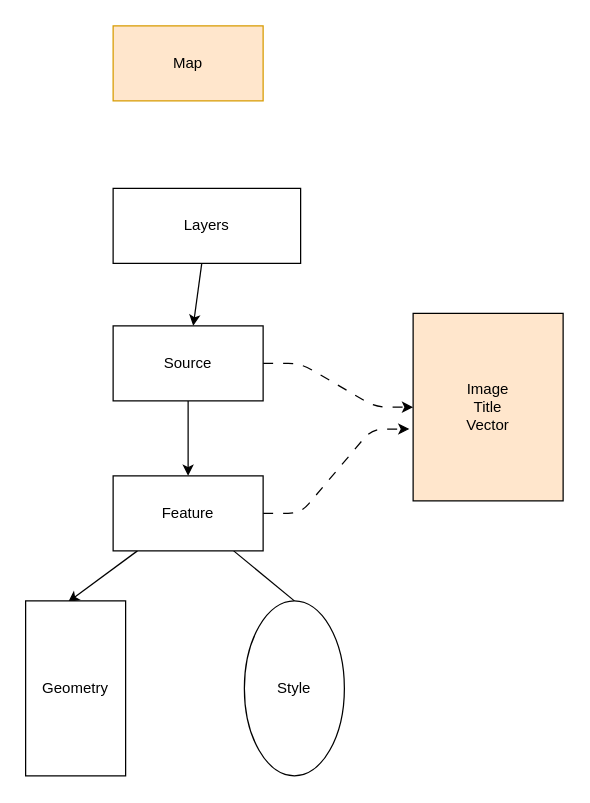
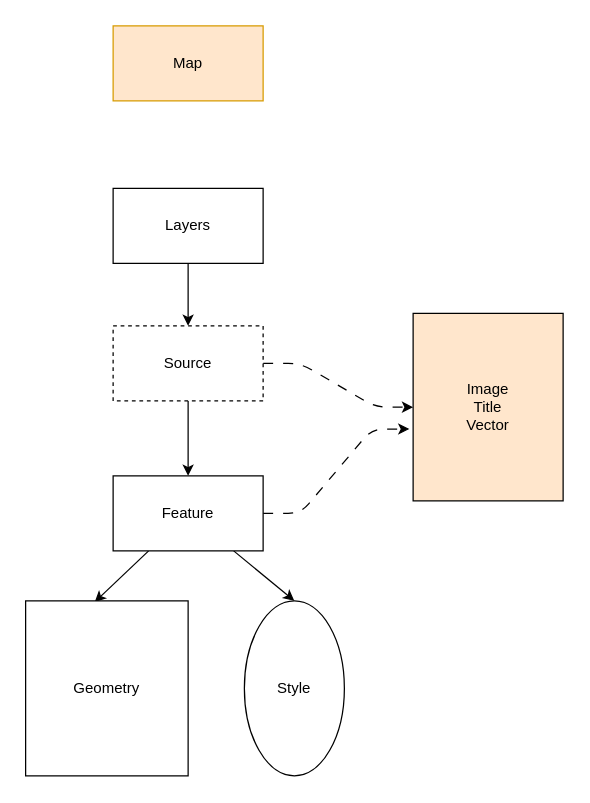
- <mxCell id="4" value="Layers" style="rounded=0;whiteSpace=wrap;html=1;" parent="1" vertex="1"><mxGeometry x="90" y="150" width="150" height="60" as="geometry" /></mxCell>
+ <mxCell id="4" value="Layers" style="rounded=0;whiteSpace=wrap;html=1;" parent="1" vertex="1"><mxGeometry x="90" y="150" width="120" height="60" as="geometry" /></mxCell>
- <mxCell id="7" value="Source" style="rounded=0;whiteSpace=wrap;html=1;" parent="1" vertex="1"><mxGeometry x="90" y="260" width="120" height="60" as="geometry" /></mxCell>
+ <mxCell id="7" value="Source" style="rounded=0;whiteSpace=wrap;html=1;dashed=1;" parent="1" vertex="1"><mxGeometry x="90" y="260" width="120" height="60" as="geometry" /></mxCell>
- <mxCell id="9" style="edgeStyle=none;html=1;entryX=0.5;entryY=0;entryDx=0;entryDy=0;endArrow=none;" parent="1" source="11" target="13" edge="1"><mxGeometry relative="1" as="geometry" /></mxCell>
+ <mxCell id="9" style="edgeStyle=none;html=1;entryX=0.5;entryY=0;entryDx=0;entryDy=0;" parent="1" source="11" target="13" edge="1"><mxGeometry relative="1" as="geometry" /></mxCell>
- <mxCell id="12" value="Geometry" style="rounded=0;whiteSpace=wrap;html=1;" parent="1" vertex="1"><mxGeometry x="20" y="480" width="80" height="140" as="geometry" /></mxCell>
+ <mxCell id="12" value="Geometry" style="rounded=0;whiteSpace=wrap;html=1;" parent="1" vertex="1"><mxGeometry x="20" y="480" width="130" height="140" as="geometry" /></mxCell>
